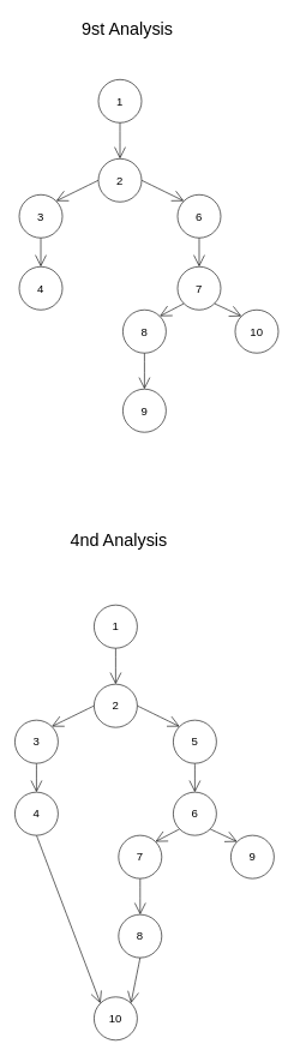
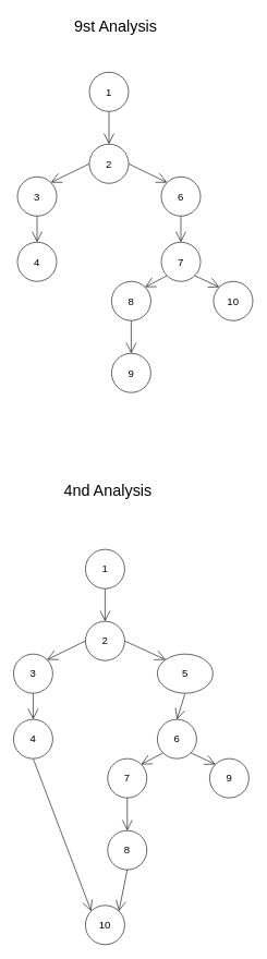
- <mxCell id="10" value="5" style="ellipse;whiteSpace=wrap;html=1;fontSize=16;" parent="1" vertex="1"><mxGeometry x="240" y="1000" width="60" height="60" as="geometry" /></mxCell>
+ <mxCell id="10" value="5" style="ellipse;whiteSpace=wrap;html=1;fontSize=16;" parent="1" vertex="1"><mxGeometry x="240" y="1000" width="85" height="60" as="geometry" /></mxCell>
